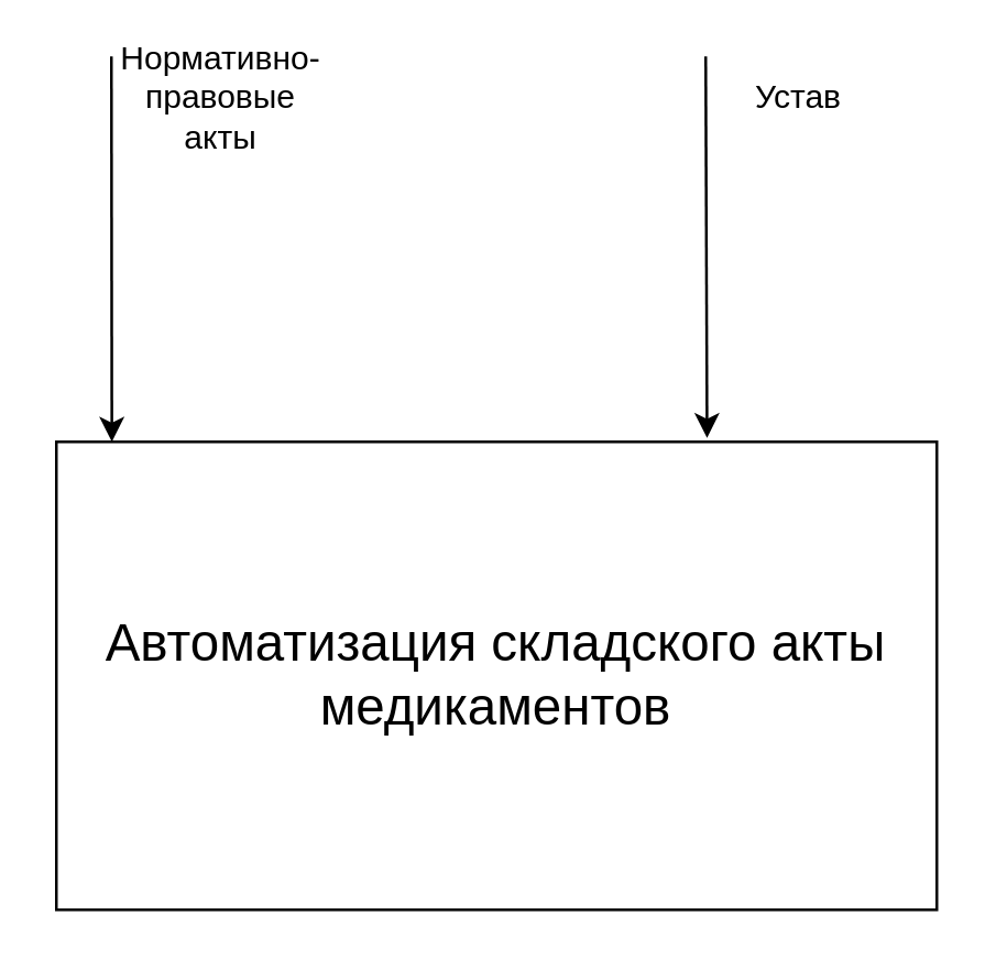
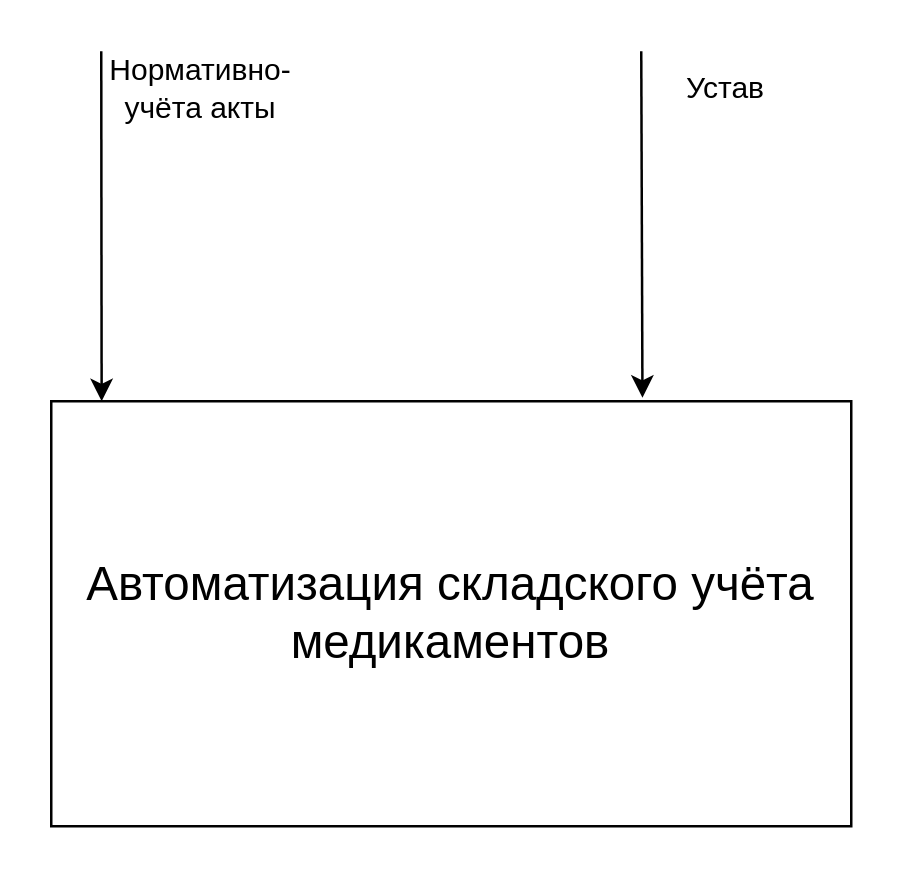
- <mxCell id="4" value="Нормативно-правовые акты" style="text;html=1;align=center;verticalAlign=middle;whiteSpace=wrap;rounded=0;" vertex="1" parent="1"><mxGeometry x="50" y="20" width="60" height="30" as="geometry" /></mxCell>
+ <mxCell id="4" value="Нормативно-учёта акты" style="text;html=1;align=center;verticalAlign=middle;whiteSpace=wrap;rounded=0;" vertex="1" parent="1"><mxGeometry x="50" y="20" width="60" height="30" as="geometry" /></mxCell>
- <mxCell id="2" value="&lt;font style=&quot;font-size: 19px;&quot;&gt;Автоматизация складского акты медикаментов&lt;/font&gt;" style="rounded=0;whiteSpace=wrap;html=1;" vertex="1" parent="1"><mxGeometry x="20" y="160" width="320" height="170" as="geometry" /></mxCell>
+ <mxCell id="2" value="&lt;font style=&quot;font-size: 19px;&quot;&gt;Автоматизация складского учёта медикаментов&lt;/font&gt;" style="rounded=0;whiteSpace=wrap;html=1;" vertex="1" parent="1"><mxGeometry x="20" y="160" width="320" height="170" as="geometry" /></mxCell>
